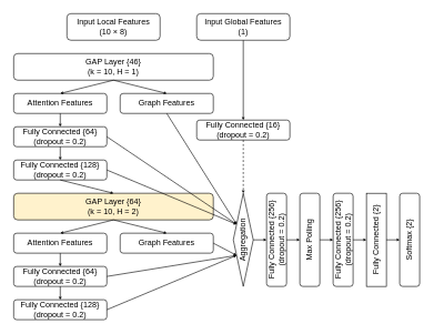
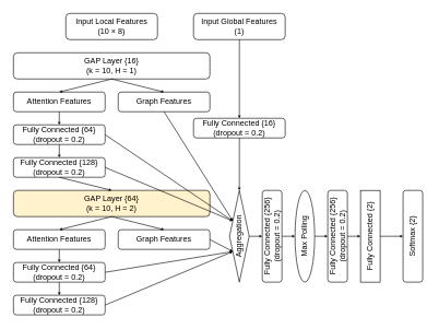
- <mxCell id="3" value="&lt;div&gt;GAP Layer {46}&lt;/div&gt;&lt;div&gt;(k = 10, H = 1)&lt;br&gt;&lt;/div&gt;" style="rounded=1;whiteSpace=wrap;html=1;fontFamily=Arial;" parent="1" vertex="1"><mxGeometry x="20" y="80" width="300" height="40" as="geometry" /></mxCell>
+ <mxCell id="3" value="&lt;div&gt;GAP Layer {16}&lt;/div&gt;&lt;div&gt;(k = 10, H = 1)&lt;br&gt;&lt;/div&gt;" style="rounded=1;whiteSpace=wrap;html=1;fontFamily=Arial;" parent="1" vertex="1"><mxGeometry x="20" y="80" width="300" height="40" as="geometry" /></mxCell>
- <mxCell id="31" value="" style="endArrow=classic;html=1;rounded=0;exitX=0.5;exitY=1;exitDx=0;exitDy=0;entryX=0.5;entryY=0;entryDx=0;entryDy=0;endSize=2;fontFamily=Arial;dashed=1;" parent="1" source="29" target="22" edge="1"><mxGeometry width="50" height="50" relative="1" as="geometry"><mxPoint x="320" y="220" as="sourcePoint" /><mxPoint x="370" y="170" as="targetPoint" /></mxGeometry></mxCell>
+ <mxCell id="31" value="" style="endArrow=classic;html=1;rounded=0;exitX=0.5;exitY=1;exitDx=0;exitDy=0;entryX=0.5;entryY=0;entryDx=0;entryDy=0;endSize=2;fontFamily=Arial;" parent="1" source="29" target="22" edge="1"><mxGeometry width="50" height="50" relative="1" as="geometry"><mxPoint x="320" y="220" as="sourcePoint" /><mxPoint x="370" y="170" as="targetPoint" /></mxGeometry></mxCell>
- <mxCell id="34" value="&lt;div&gt;Max Polling&lt;/div&gt;" style="rounded=1;whiteSpace=wrap;html=1;horizontal=0;fontFamily=Arial;" parent="1" vertex="1"><mxGeometry x="450" y="290" width="30" height="140" as="geometry" /></mxCell>
+ <mxCell id="34" value="&lt;div&gt;Max Polling&lt;/div&gt;" style="ellipse;whiteSpace=wrap;html=1;horizontal=0;fontFamily=Arial;" parent="1" vertex="1"><mxGeometry x="450" y="290" width="30" height="140" as="geometry" /></mxCell>
- <mxCell id="37" value="Softmax {2}" style="rounded=1;whiteSpace=wrap;html=1;horizontal=0;fontFamily=Arial;" parent="1" vertex="1"><mxGeometry x="600" y="290" width="30" height="140" as="geometry" /></mxCell>
+ <mxCell id="37" value="Softmax {2}" style="rounded=1;whiteSpace=wrap;html=1;horizontal=0;fontFamily=Arial;" parent="1" vertex="1"><mxGeometry x="615" y="290" width="30" height="140" as="geometry" /></mxCell>
